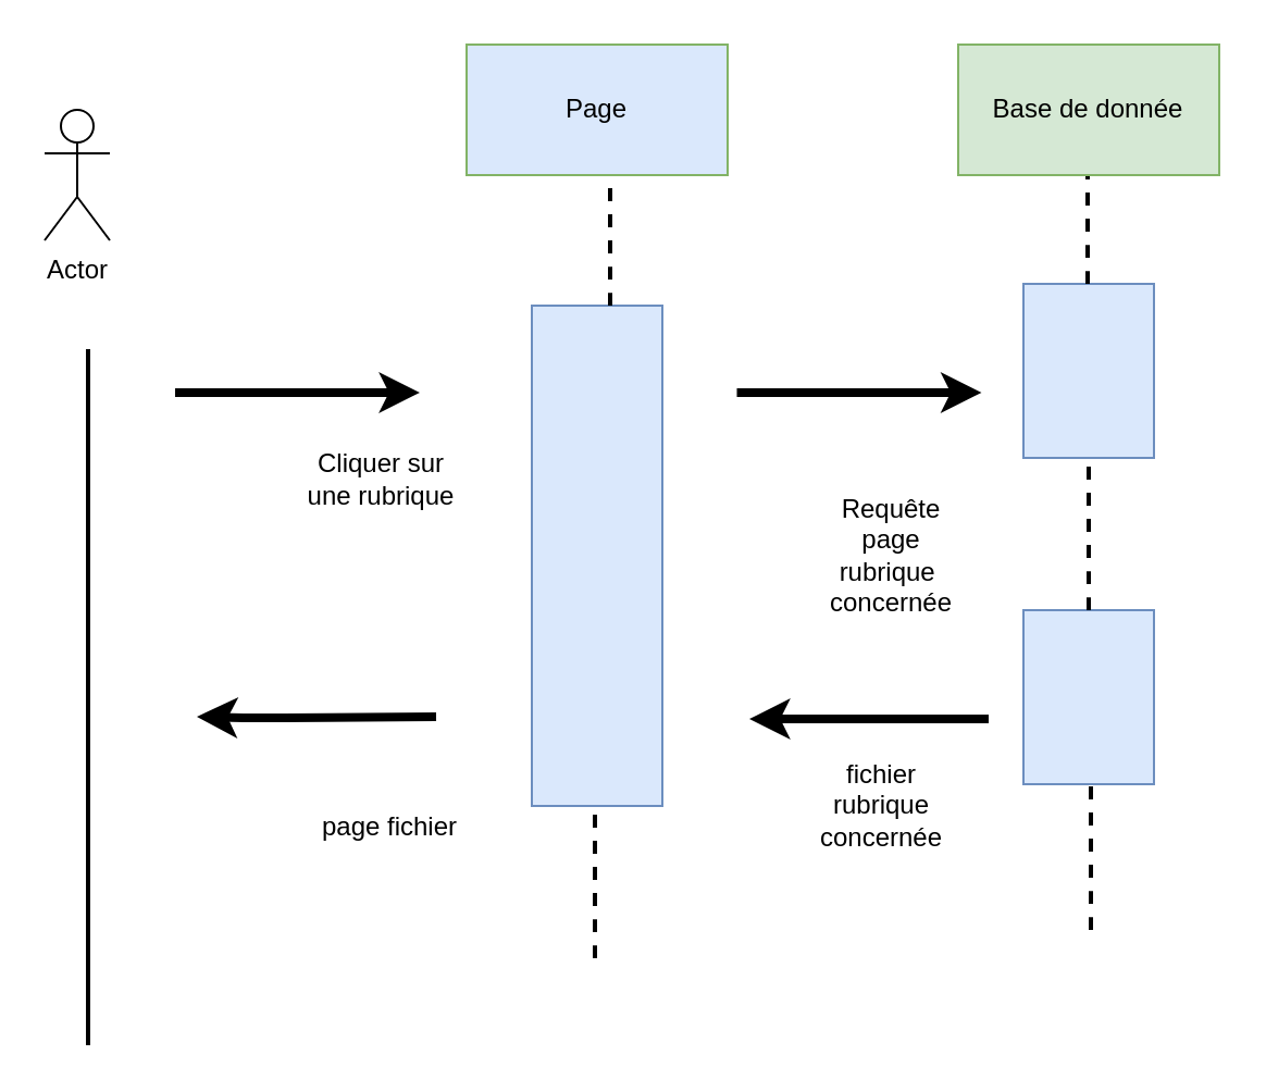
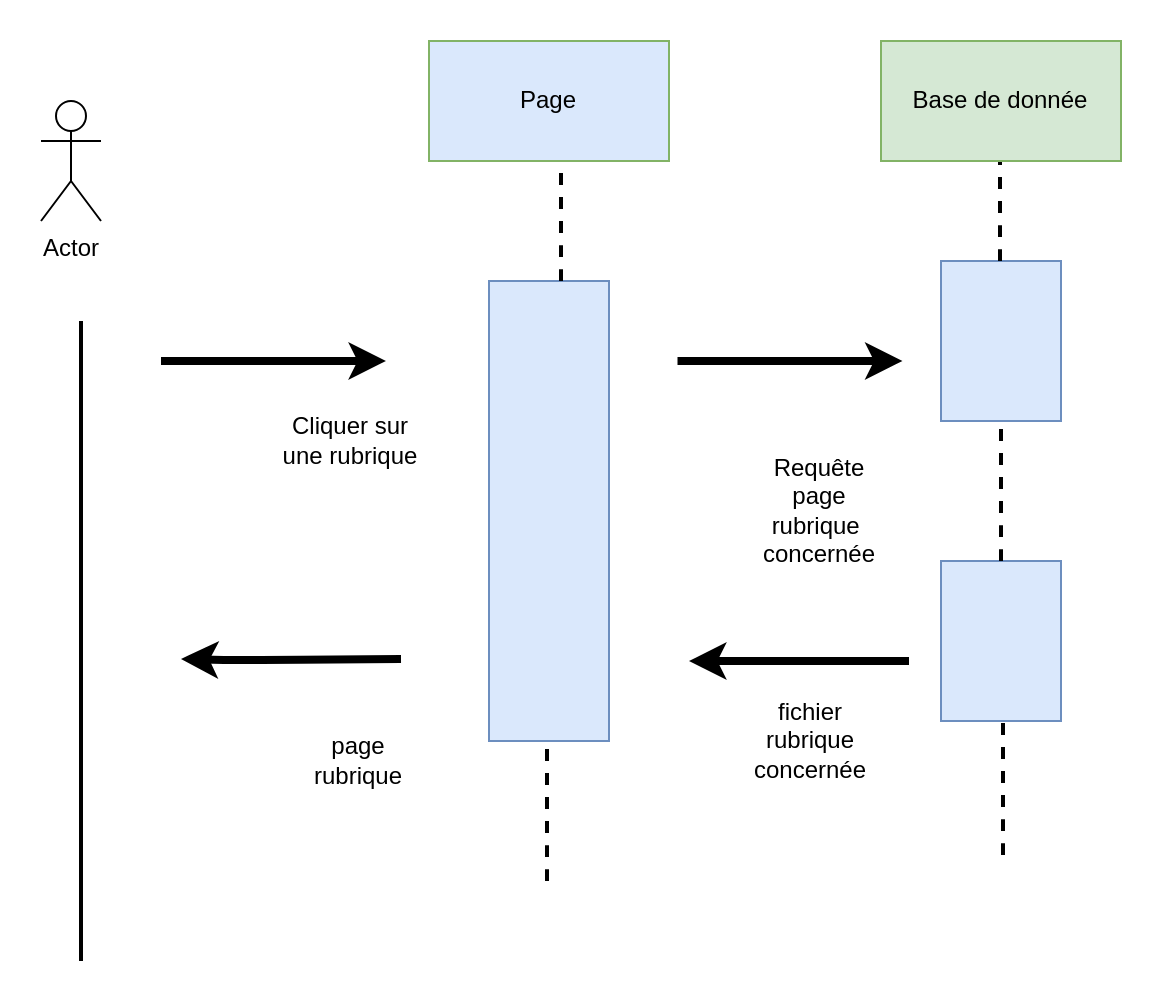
- <mxCell id="20" value="page fichier" style="text;html=1;strokeColor=none;fillColor=none;align=center;verticalAlign=middle;whiteSpace=wrap;rounded=0;" vertex="1" parent="1"><mxGeometry x="144" y="340" width="70" height="80" as="geometry" /></mxCell>
+ <mxCell id="20" value="page rubrique" style="text;html=1;strokeColor=none;fillColor=none;align=center;verticalAlign=middle;whiteSpace=wrap;rounded=0;" vertex="1" parent="1"><mxGeometry x="144" y="340" width="70" height="80" as="geometry" /></mxCell>
